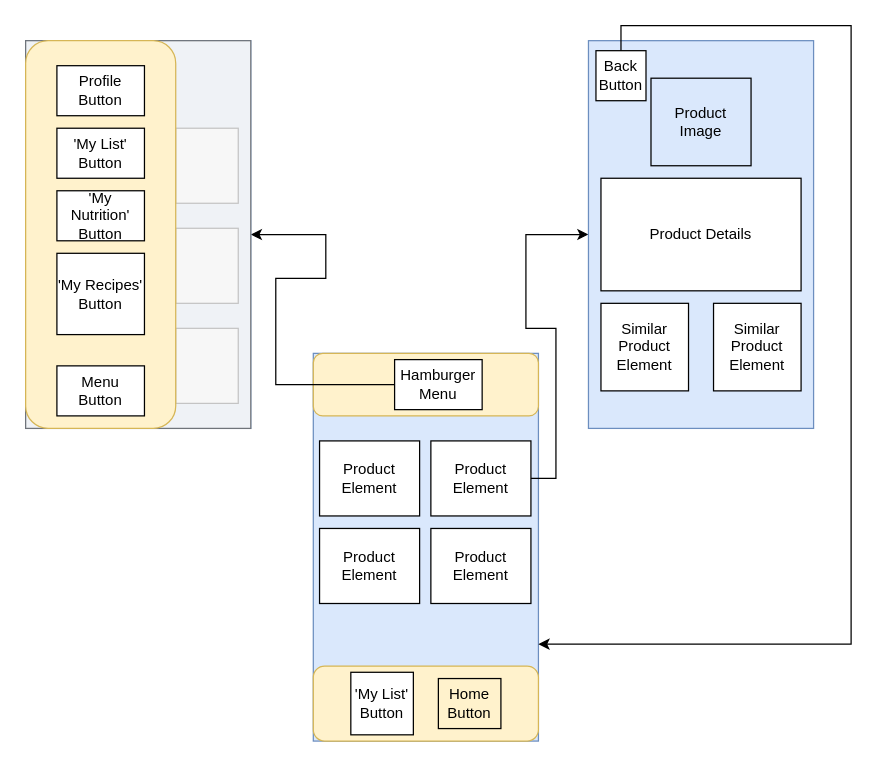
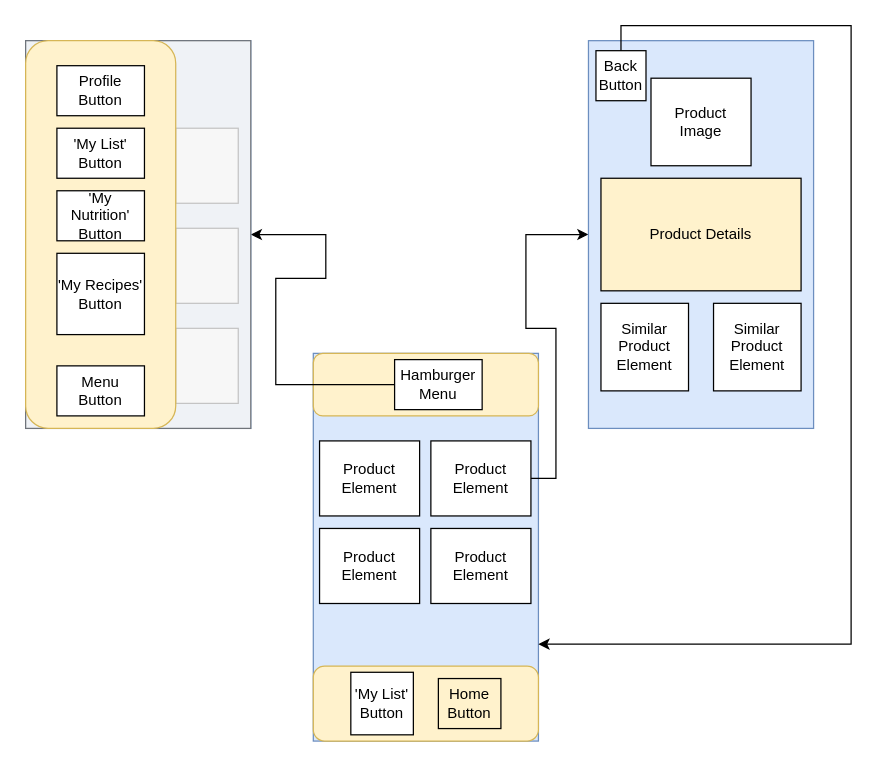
- <mxCell id="17" value="Product Image" style="rounded=0;whiteSpace=wrap;html=1;fillColor=#dae8fc;" vertex="1" parent="15"><mxGeometry x="50" y="30" width="80" height="70" as="geometry" /></mxCell>
+ <mxCell id="17" value="Product Image" style="rounded=0;whiteSpace=wrap;html=1;" vertex="1" parent="15"><mxGeometry x="50" y="30" width="80" height="70" as="geometry" /></mxCell>
- <mxCell id="18" value="Product Details" style="rounded=0;whiteSpace=wrap;html=1;" vertex="1" parent="15"><mxGeometry x="10" y="110" width="160" height="90" as="geometry" /></mxCell>
+ <mxCell id="18" value="Product Details" style="rounded=0;whiteSpace=wrap;html=1;fillColor=#fff2cc;" vertex="1" parent="15"><mxGeometry x="10" y="110" width="160" height="90" as="geometry" /></mxCell>
